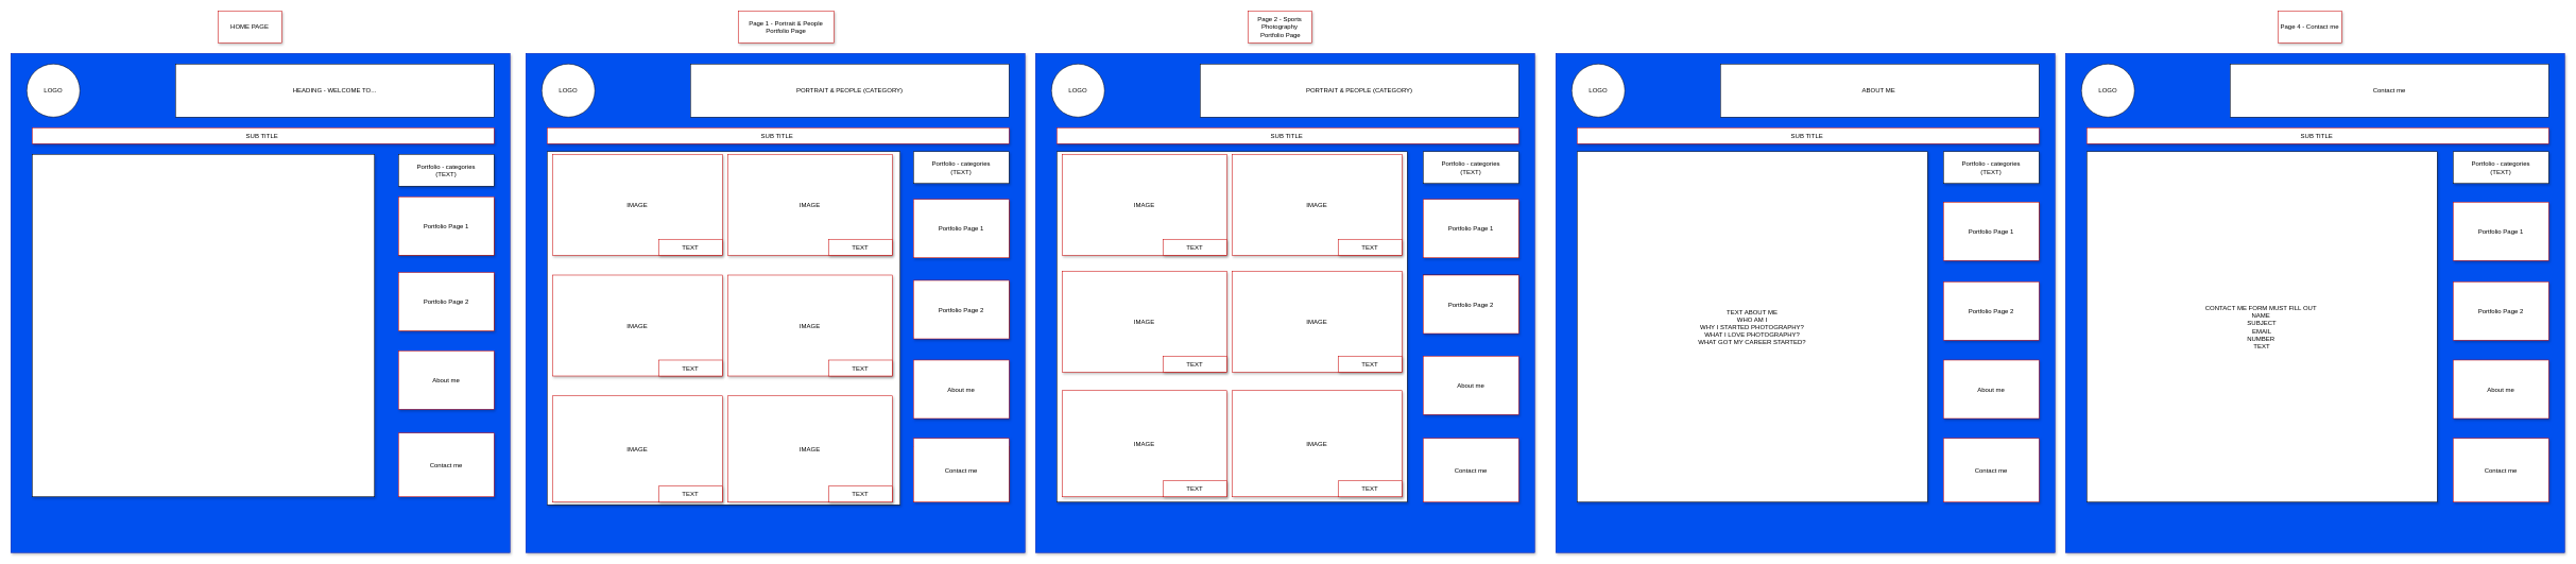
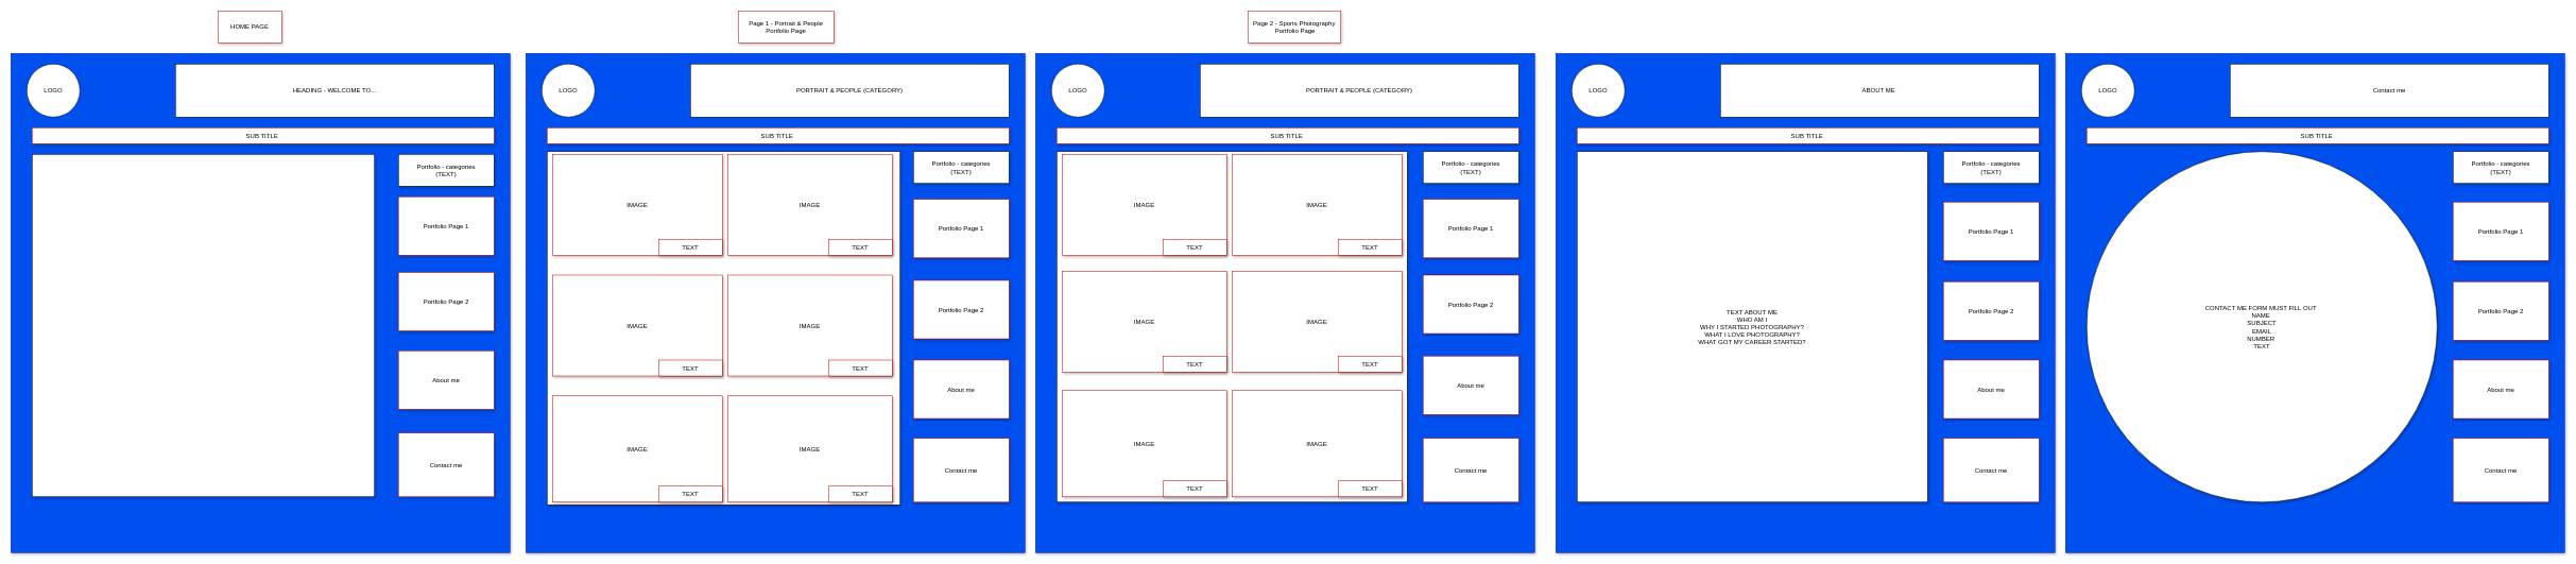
- <mxCell id="39" value="Page 2 - Sports Photography&lt;br&gt;&amp;nbsp;Portfolio Page" style="rounded=0;whiteSpace=wrap;html=1;shadow=1;strokeColor=#CC0000;" vertex="1" parent="1"><mxGeometry x="2350" y="20" width="120" height="60" as="geometry" /></mxCell>
+ <mxCell id="39" value="Page 2 - Sports Photography&lt;br&gt;&amp;nbsp;Portfolio Page" style="rounded=0;whiteSpace=wrap;html=1;shadow=1;strokeColor=#CC0000;" vertex="1" parent="1"><mxGeometry x="2350" y="20" width="175" height="60" as="geometry" /></mxCell>
- <mxCell id="68" value="Page 4 - Contact me" style="rounded=0;whiteSpace=wrap;html=1;shadow=1;strokeColor=#CC0000;" vertex="1" parent="1"><mxGeometry x="4290" y="20" width="120" height="60" as="geometry" /></mxCell>
- <mxCell id="64" value="CONTACT ME FORM MUST FILL OUT&amp;nbsp;&lt;br&gt;NAME&amp;nbsp;&lt;br&gt;SUBJECT&lt;br&gt;EMAIL&lt;br&gt;NUMBER&amp;nbsp;&lt;br&gt;TEXT" style="whiteSpace=wrap;html=1;aspect=fixed;shadow=1;" vertex="1" parent="1"><mxGeometry x="3930" y="285" width="660" height="660" as="geometry" /></mxCell>
+ <mxCell id="64" value="CONTACT ME FORM MUST FILL OUT&amp;nbsp;&lt;br&gt;NAME&amp;nbsp;&lt;br&gt;SUBJECT&lt;br&gt;EMAIL&lt;br&gt;NUMBER&amp;nbsp;&lt;br&gt;TEXT" style="ellipse;whiteSpace=wrap;html=1;aspect=fixed;shadow=1;" vertex="1" parent="1"><mxGeometry x="3930" y="285" width="660" height="660" as="geometry" /></mxCell>
